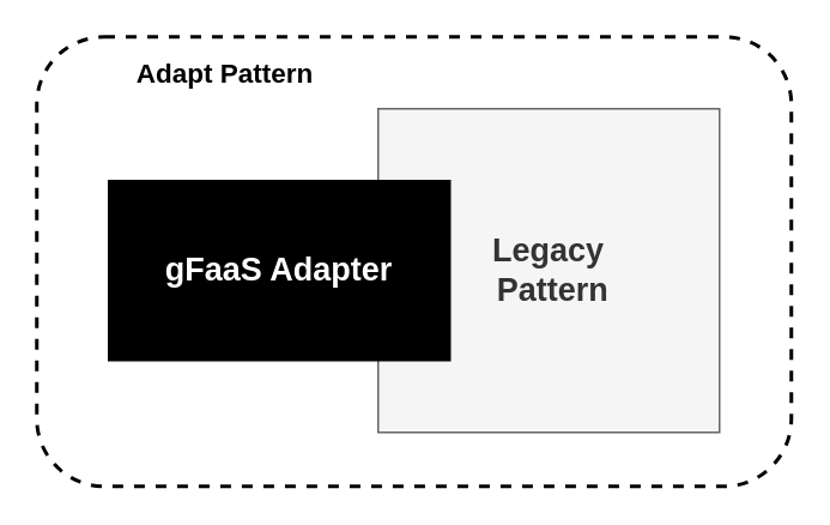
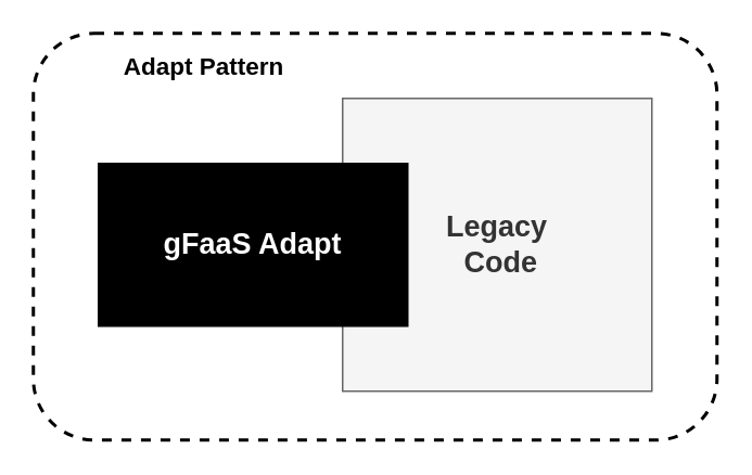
- <mxCell id="4" value="&lt;font color=&quot;#ffffff&quot; style=&quot;font-size: 18px;&quot;&gt;&lt;b&gt;gFaaS Adapter&lt;/b&gt;&lt;/font&gt;" style="rounded=0;whiteSpace=wrap;html=1;fillColor=#000000;" vertex="1" parent="1"><mxGeometry x="60" y="100" width="190" height="100" as="geometry" /></mxCell>
+ <mxCell id="4" value="&lt;font color=&quot;#ffffff&quot; style=&quot;font-size: 18px;&quot;&gt;&lt;b&gt;gFaaS Adapt&lt;/b&gt;&lt;/font&gt;" style="rounded=0;whiteSpace=wrap;html=1;fillColor=#000000;" vertex="1" parent="1"><mxGeometry x="60" y="100" width="190" height="100" as="geometry" /></mxCell>
- <mxCell id="3" value="&lt;b&gt;&lt;font style=&quot;font-size: 18px;&quot;&gt;Legacy&lt;br&gt;&amp;nbsp;Pattern&lt;/font&gt;&lt;/b&gt;" style="rounded=0;whiteSpace=wrap;html=1;fillColor=#f5f5f5;fontColor=#333333;strokeColor=#666666;" vertex="1" parent="1"><mxGeometry x="210" y="60" width="190" height="180" as="geometry" /></mxCell>
+ <mxCell id="3" value="&lt;b&gt;&lt;font style=&quot;font-size: 18px;&quot;&gt;Legacy&lt;br&gt;&amp;nbsp;Code&lt;/font&gt;&lt;/b&gt;" style="rounded=0;whiteSpace=wrap;html=1;fillColor=#f5f5f5;fontColor=#333333;strokeColor=#666666;" vertex="1" parent="1"><mxGeometry x="210" y="60" width="190" height="180" as="geometry" /></mxCell>
